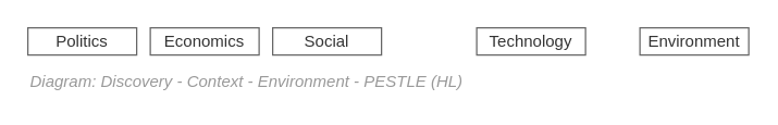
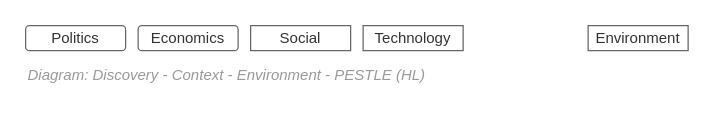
- <mxCell id="4" value="Politics" style="rounded=0;whiteSpace=wrap;html=1;shadow=0;glass=0;comic=0;strokeColor=#666666;fillColor=none;fontSize=12;align=center;fontColor=#333333;" parent="3" vertex="1"><mxGeometry x="20" y="20" width="80" height="20" as="geometry" /></mxCell>
+ <mxCell id="4" value="Politics" style="whiteSpace=wrap;html=1;shadow=0;glass=0;comic=0;strokeColor=#666666;fillColor=none;fontSize=12;align=center;fontColor=#333333;rounded=1;" parent="3" vertex="1"><mxGeometry x="20" y="20" width="80" height="20" as="geometry" /></mxCell>
- <mxCell id="5" value="Economics" style="rounded=0;whiteSpace=wrap;html=1;shadow=0;glass=0;comic=0;strokeColor=#666666;fillColor=none;fontSize=12;align=center;fontColor=#333333;" parent="3" vertex="1"><mxGeometry x="110" y="20" width="80" height="20" as="geometry" /></mxCell>
+ <mxCell id="5" value="Economics" style="whiteSpace=wrap;html=1;shadow=0;glass=0;comic=0;strokeColor=#666666;fillColor=none;fontSize=12;align=center;fontColor=#333333;rounded=1;" parent="3" vertex="1"><mxGeometry x="110" y="20" width="80" height="20" as="geometry" /></mxCell>
- <mxCell id="7" value="Technology" style="rounded=0;whiteSpace=wrap;html=1;shadow=0;glass=0;comic=0;strokeColor=#666666;fillColor=none;fontSize=12;align=center;fontColor=#333333;" parent="3" vertex="1"><mxGeometry x="350" y="20" width="80" height="20" as="geometry" /></mxCell>
+ <mxCell id="7" value="Technology" style="rounded=0;whiteSpace=wrap;html=1;shadow=0;glass=0;comic=0;strokeColor=#666666;fillColor=none;fontSize=12;align=center;fontColor=#333333;" parent="3" vertex="1"><mxGeometry x="290" y="20" width="80" height="20" as="geometry" /></mxCell>
